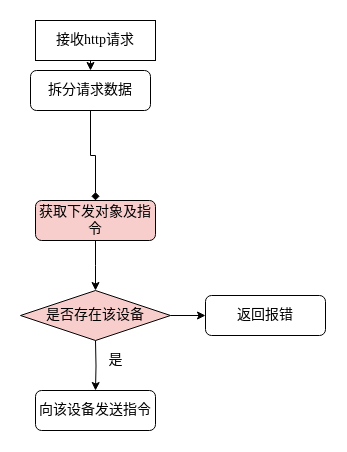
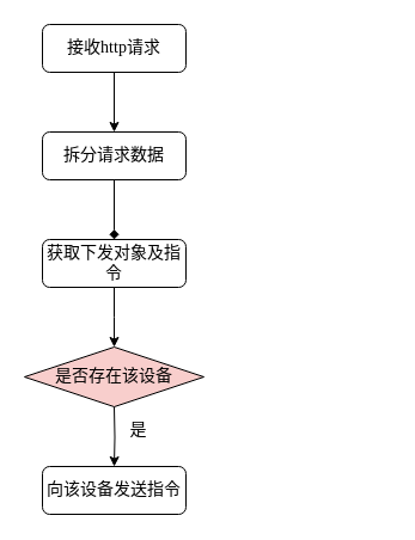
- <mxCell id="3" value="接收http请求" style="whiteSpace=wrap;html=1;fontSize=14;glass=0;strokeWidth=1;shadow=0;fontFamily=宋体;rounded=0;" parent="1" vertex="1"><mxGeometry x="35" y="20" width="120" height="40" as="geometry" /></mxCell>
+ <mxCell id="3" value="接收http请求" style="rounded=1;whiteSpace=wrap;html=1;fontSize=14;glass=0;strokeWidth=1;shadow=0;fontFamily=宋体;" parent="1" vertex="1"><mxGeometry x="35" y="20" width="120" height="40" as="geometry" /></mxCell>
- <mxCell id="5" value="拆分请求数据" style="rounded=1;whiteSpace=wrap;html=1;fontSize=14;glass=0;strokeWidth=1;shadow=0;fontFamily=宋体;" vertex="1" parent="1"><mxGeometry x="30" y="70" width="120" height="40" as="geometry" /></mxCell>
+ <mxCell id="5" value="拆分请求数据" style="rounded=1;whiteSpace=wrap;html=1;fontSize=14;glass=0;strokeWidth=1;shadow=0;fontFamily=宋体;" vertex="1" parent="1"><mxGeometry x="35" y="110" width="120" height="40" as="geometry" /></mxCell>
- <mxCell id="7" value="获取下发对象及指令" style="rounded=1;whiteSpace=wrap;html=1;fontSize=14;glass=0;strokeWidth=1;shadow=0;fontFamily=宋体;fillColor=#f8cecc;" vertex="1" parent="1"><mxGeometry x="35" y="200" width="120" height="40" as="geometry" /></mxCell>
+ <mxCell id="7" value="获取下发对象及指令" style="rounded=1;whiteSpace=wrap;html=1;fontSize=14;glass=0;strokeWidth=1;shadow=0;fontFamily=宋体;" vertex="1" parent="1"><mxGeometry x="35" y="200" width="120" height="40" as="geometry" /></mxCell>
- <mxCell id="10" style="edgeStyle=orthogonalEdgeStyle;rounded=0;orthogonalLoop=1;jettySize=auto;html=1;exitX=1;exitY=0.5;exitDx=0;exitDy=0;entryX=0;entryY=0.5;entryDx=0;entryDy=0;fontFamily=宋体;fontSize=14;" edge="1" parent="1" source="11" target="13"><mxGeometry relative="1" as="geometry" /></mxCell>
- <mxCell id="13" value="返回报错" style="rounded=1;whiteSpace=wrap;html=1;fontSize=14;glass=0;strokeWidth=1;shadow=0;fontFamily=宋体;" vertex="1" parent="1"><mxGeometry x="205" y="295" width="120" height="40" as="geometry" /></mxCell>
